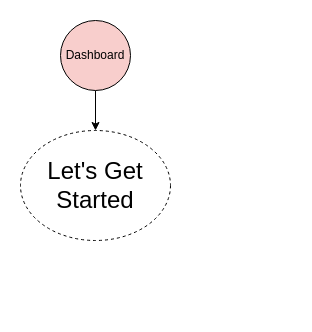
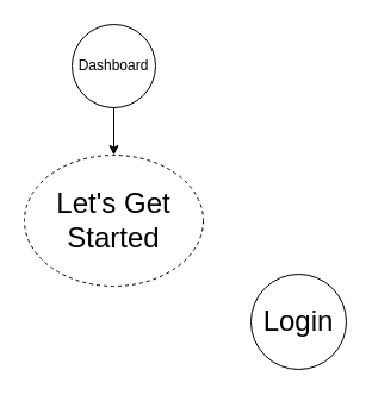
- <mxCell id="3" value="Dashboard" style="ellipse;whiteSpace=wrap;html=1;fillColor=#f8cecc;" vertex="1" parent="1"><mxGeometry x="60" y="20" width="70" height="70" as="geometry" /></mxCell>
+ <mxCell id="3" value="Dashboard" style="ellipse;whiteSpace=wrap;html=1;" vertex="1" parent="1"><mxGeometry x="60" y="20" width="70" height="70" as="geometry" /></mxCell>
+ <mxCell id="5" value="Login" style="ellipse;whiteSpace=wrap;html=1;fontSize=24;" vertex="1" parent="1"><mxGeometry x="210" y="230" width="80" height="80" as="geometry" /></mxCell>
